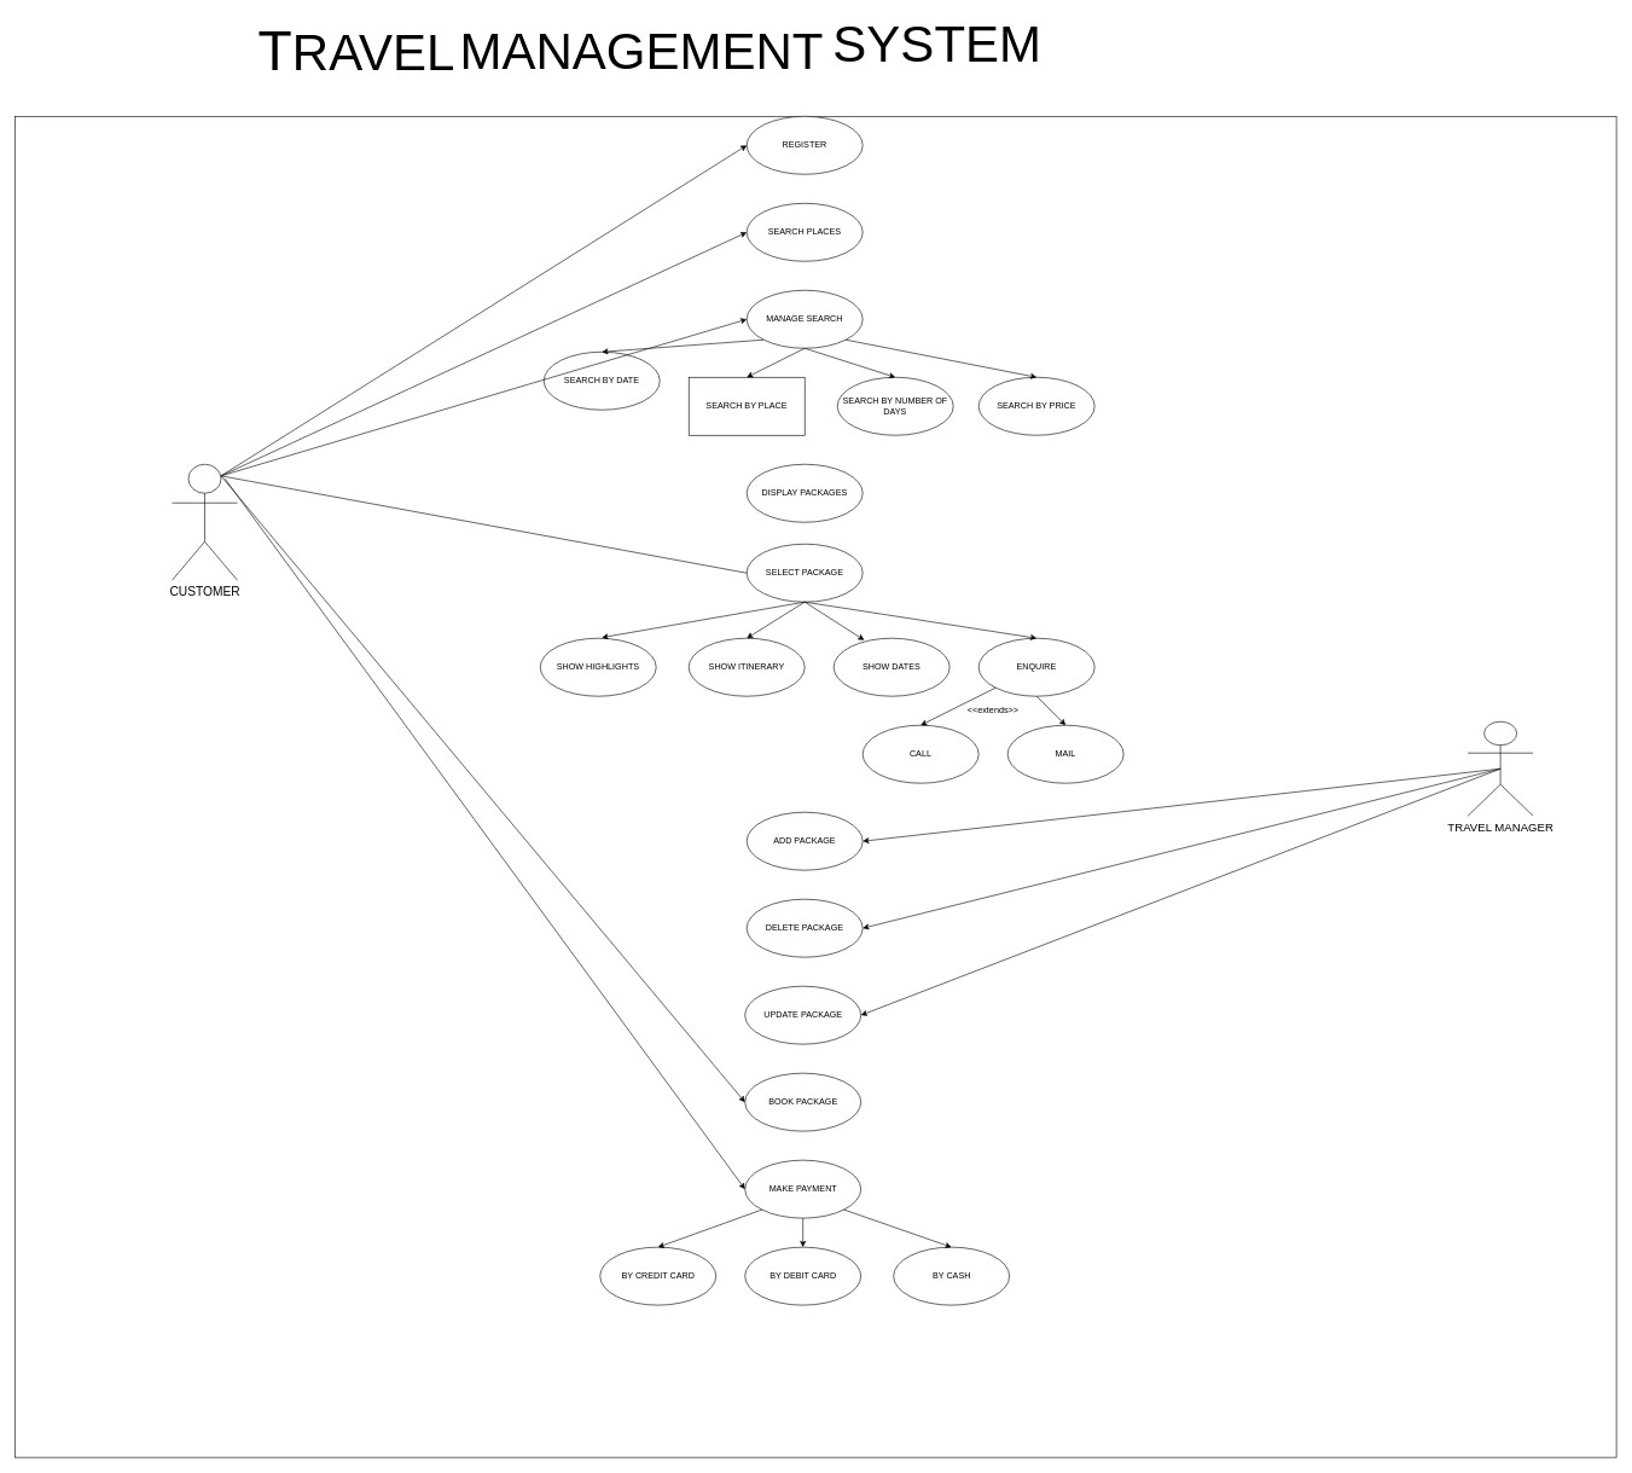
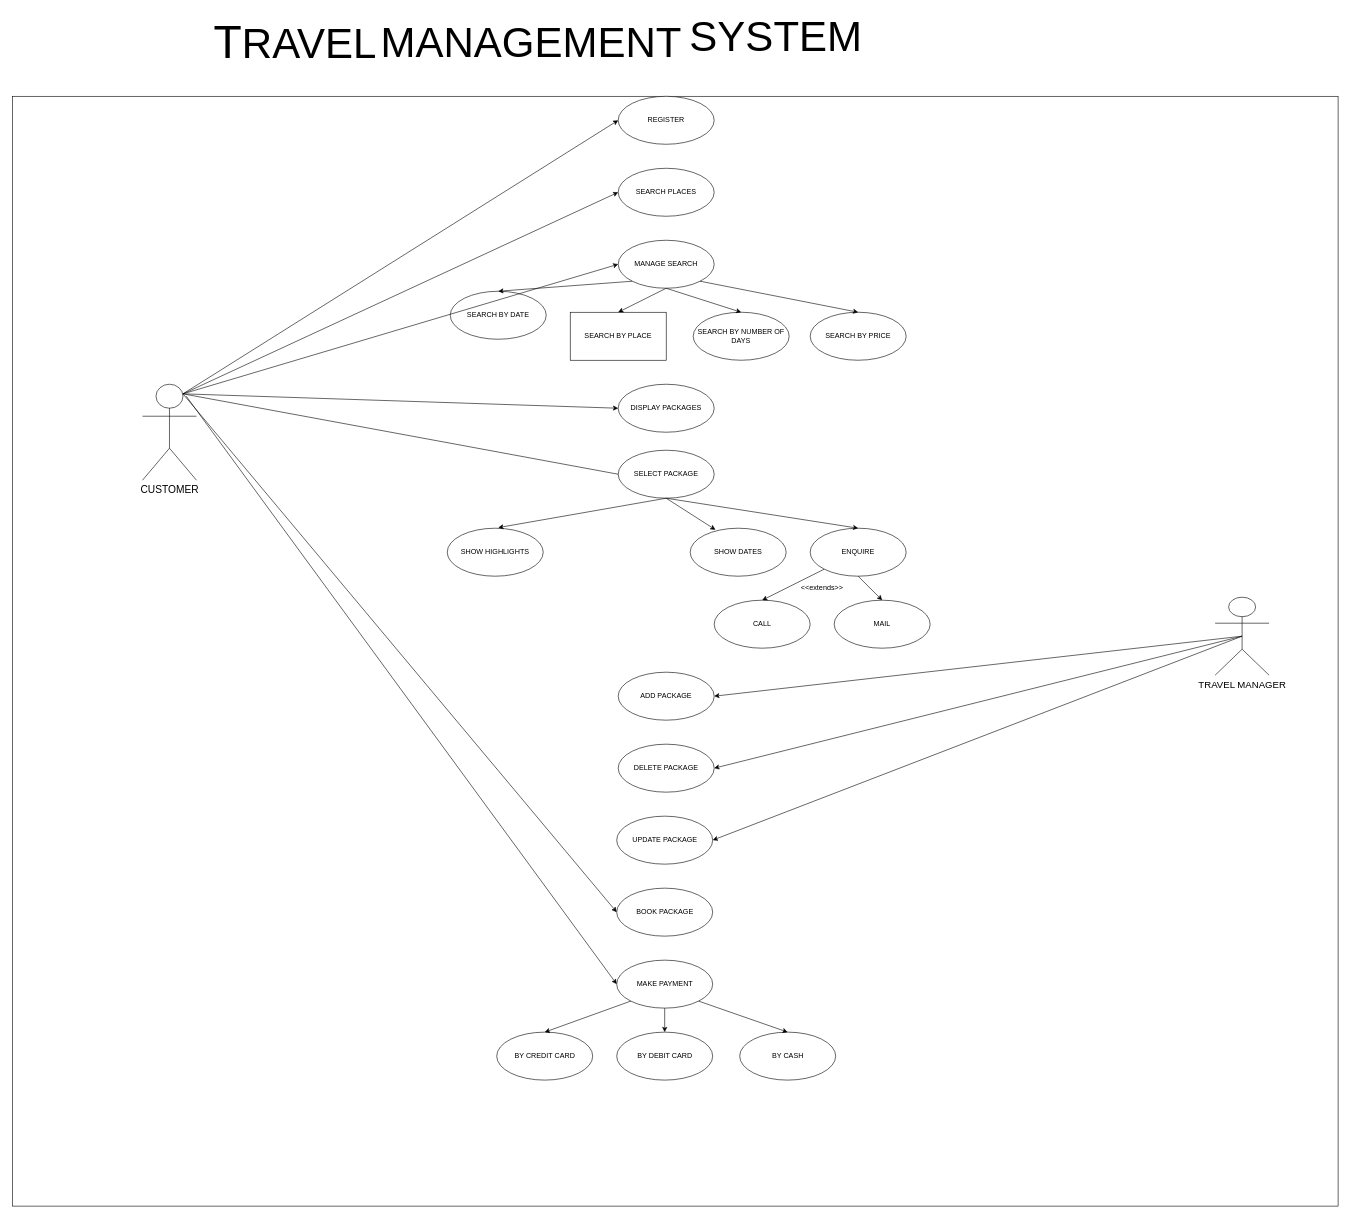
+ <mxCell id="44" value="" style="endArrow=classic;html=1;entryX=0;entryY=0.5;entryDx=0;entryDy=0;exitX=0.75;exitY=0.1;exitDx=0;exitDy=0;exitPerimeter=0;" edge="1" parent="1" source="23" target="7"><mxGeometry width="50" height="50" relative="1" as="geometry"><mxPoint x="550" y="660" as="sourcePoint" /><mxPoint x="600" y="610" as="targetPoint" /></mxGeometry></mxCell>
- <mxCell id="25" value="" style="endArrow=classic;html=1;exitX=0.5;exitY=1;exitDx=0;exitDy=0;entryX=0.5;entryY=0;entryDx=0;entryDy=0;" parent="1" source="11" target="13" edge="1"><mxGeometry width="50" height="50" relative="1" as="geometry"><mxPoint x="1100" y="860" as="sourcePoint" /><mxPoint x="840" y="889" as="targetPoint" /></mxGeometry></mxCell>
- <mxCell id="13" value="SHOW ITINERARY" style="ellipse;whiteSpace=wrap;html=1;" parent="1" vertex="1"><mxGeometry x="950" y="880" width="160" height="80" as="geometry" /></mxCell>
